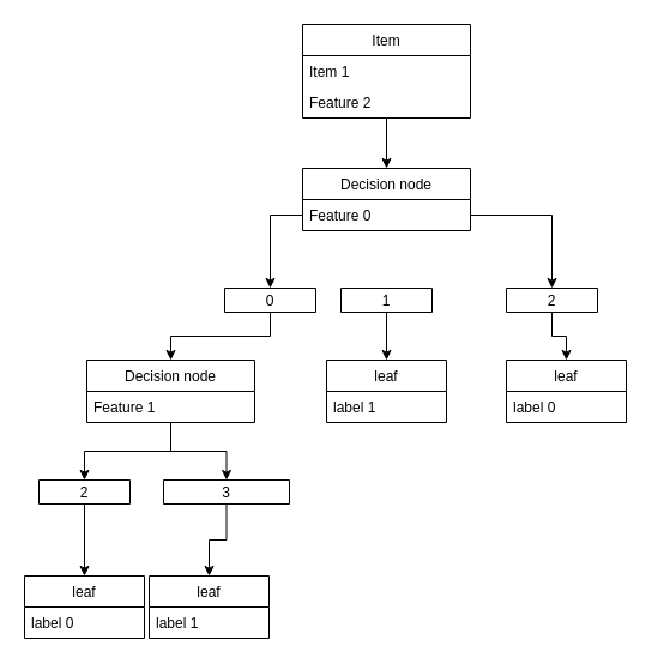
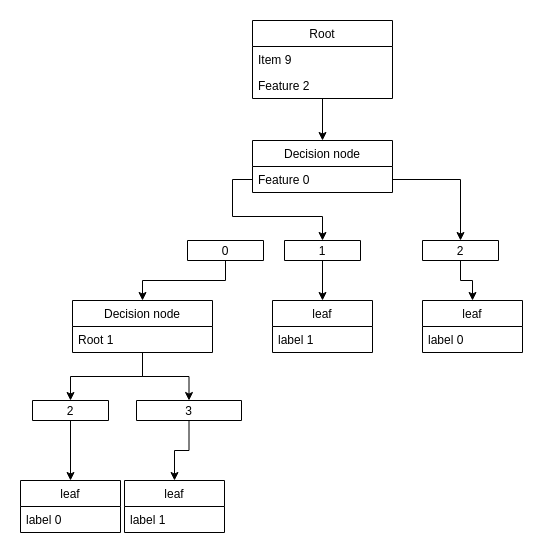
- <mxCell id="3" value="Item" style="swimlane;fontStyle=0;childLayout=stackLayout;horizontal=1;startSize=26;fillColor=none;horizontalStack=0;resizeParent=1;resizeParentMax=0;resizeLast=0;collapsible=1;marginBottom=0;" vertex="1" parent="1"><mxGeometry x="252" y="20" width="140" height="78" as="geometry" /></mxCell>
+ <mxCell id="3" value="Root" style="swimlane;fontStyle=0;childLayout=stackLayout;horizontal=1;startSize=26;fillColor=none;horizontalStack=0;resizeParent=1;resizeParentMax=0;resizeLast=0;collapsible=1;marginBottom=0;" vertex="1" parent="1"><mxGeometry x="252" y="20" width="140" height="78" as="geometry" /></mxCell>
- <mxCell id="4" value="Item 1" style="text;strokeColor=none;fillColor=none;align=left;verticalAlign=top;spacingLeft=4;spacingRight=4;overflow=hidden;rotatable=0;points=[[0,0.5],[1,0.5]];portConstraint=eastwest;" vertex="1" parent="3"><mxGeometry y="26" width="140" height="26" as="geometry" /></mxCell>
+ <mxCell id="4" value="Item 9" style="text;strokeColor=none;fillColor=none;align=left;verticalAlign=top;spacingLeft=4;spacingRight=4;overflow=hidden;rotatable=0;points=[[0,0.5],[1,0.5]];portConstraint=eastwest;" vertex="1" parent="3"><mxGeometry y="26" width="140" height="26" as="geometry" /></mxCell>
- <mxCell id="8" style="edgeStyle=orthogonalEdgeStyle;rounded=0;orthogonalLoop=1;jettySize=auto;html=1;entryX=0.5;entryY=0;entryDx=0;entryDy=0;" edge="1" parent="1" source="7" target="15"><mxGeometry relative="1" as="geometry" /></mxCell>
+ <mxCell id="8" style="edgeStyle=orthogonalEdgeStyle;rounded=0;orthogonalLoop=1;jettySize=auto;html=1;" edge="1" parent="1" source="7" target="10"><mxGeometry relative="1" as="geometry" /></mxCell>
- <mxCell id="19" value="Feature 1" style="text;strokeColor=none;fillColor=none;align=left;verticalAlign=top;spacingLeft=4;spacingRight=4;overflow=hidden;rotatable=0;points=[[0,0.5],[1,0.5]];portConstraint=eastwest;" vertex="1" parent="18"><mxGeometry y="26" width="140" height="26" as="geometry" /></mxCell>
+ <mxCell id="19" value="Root 1" style="text;strokeColor=none;fillColor=none;align=left;verticalAlign=top;spacingLeft=4;spacingRight=4;overflow=hidden;rotatable=0;points=[[0,0.5],[1,0.5]];portConstraint=eastwest;" vertex="1" parent="18"><mxGeometry y="26" width="140" height="26" as="geometry" /></mxCell>
